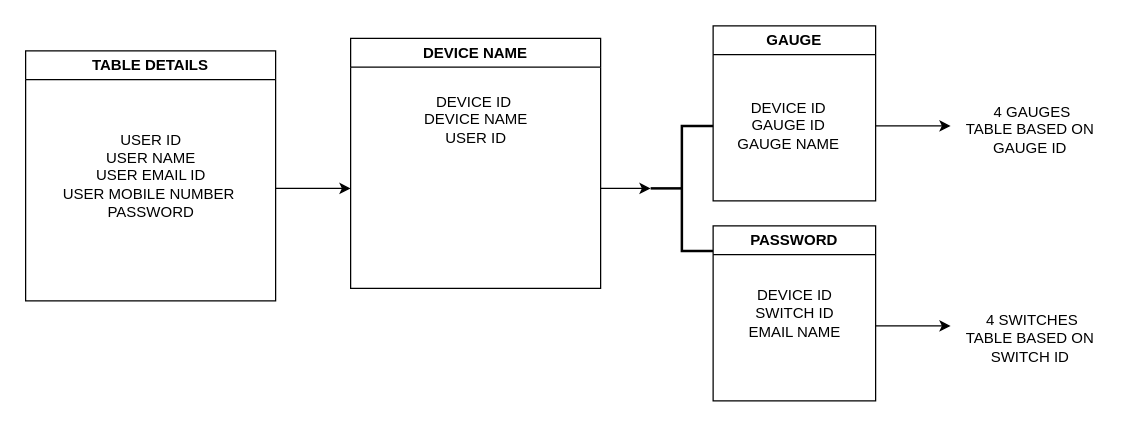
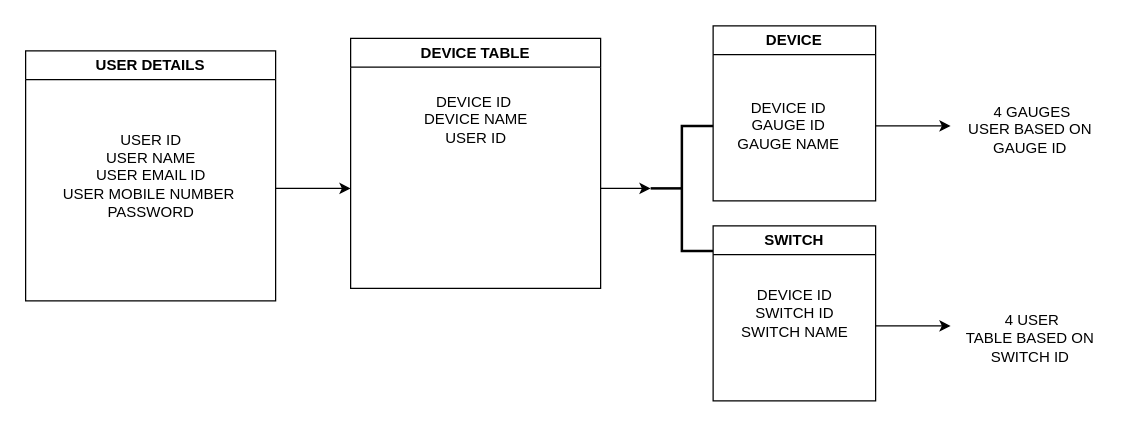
- <mxCell id="9" value="GAUGE" style="swimlane;whiteSpace=wrap;html=1;" vertex="1" parent="1"><mxGeometry x="570" y="20" width="130" height="140" as="geometry" /></mxCell>
+ <mxCell id="9" value="DEVICE" style="swimlane;whiteSpace=wrap;html=1;" vertex="1" parent="1"><mxGeometry x="570" y="20" width="130" height="140" as="geometry" /></mxCell>
- <mxCell id="4" value="DEVICE NAME" style="swimlane;whiteSpace=wrap;html=1;" vertex="1" parent="1"><mxGeometry x="280" y="30" width="200" height="200" as="geometry" /></mxCell>
+ <mxCell id="4" value="DEVICE TABLE" style="swimlane;whiteSpace=wrap;html=1;" vertex="1" parent="1"><mxGeometry x="280" y="30" width="200" height="200" as="geometry" /></mxCell>
- <mxCell id="2" value="TABLE DETAILS" style="swimlane;whiteSpace=wrap;html=1;strokeColor=#000000;" vertex="1" parent="1"><mxGeometry x="20" y="40" width="200" height="200" as="geometry" /></mxCell>
+ <mxCell id="2" value="USER DETAILS" style="swimlane;whiteSpace=wrap;html=1;strokeColor=#000000;" vertex="1" parent="1"><mxGeometry x="20" y="40" width="200" height="200" as="geometry" /></mxCell>
- <mxCell id="12" value="4 GAUGES &lt;br&gt;TABLE BASED ON&amp;nbsp;&lt;br&gt;GAUGE ID&amp;nbsp;" style="text;html=1;align=center;verticalAlign=middle;resizable=0;points=[];autosize=1;strokeColor=none;fillColor=none;" vertex="1" parent="1"><mxGeometry x="760" y="73" width="130" height="60" as="geometry" /></mxCell>
+ <mxCell id="12" value="4 GAUGES &lt;br&gt;USER BASED ON&amp;nbsp;&lt;br&gt;GAUGE ID&amp;nbsp;" style="text;html=1;align=center;verticalAlign=middle;resizable=0;points=[];autosize=1;strokeColor=none;fillColor=none;" vertex="1" parent="1"><mxGeometry x="760" y="73" width="130" height="60" as="geometry" /></mxCell>
- <mxCell id="13" value="PASSWORD" style="swimlane;whiteSpace=wrap;html=1;" vertex="1" parent="1"><mxGeometry x="570" y="180" width="130" height="140" as="geometry" /></mxCell>
+ <mxCell id="13" value="SWITCH" style="swimlane;whiteSpace=wrap;html=1;" vertex="1" parent="1"><mxGeometry x="570" y="180" width="130" height="140" as="geometry" /></mxCell>
- <mxCell id="14" value="DEVICE ID&lt;br&gt;SWITCH ID&lt;br&gt;EMAIL NAME" style="text;html=1;align=center;verticalAlign=middle;resizable=0;points=[];autosize=1;strokeColor=none;fillColor=none;" vertex="1" parent="13"><mxGeometry x="10" y="40" width="110" height="60" as="geometry" /></mxCell>
+ <mxCell id="14" value="DEVICE ID&lt;br&gt;SWITCH ID&lt;br&gt;SWITCH NAME" style="text;html=1;align=center;verticalAlign=middle;resizable=0;points=[];autosize=1;strokeColor=none;fillColor=none;" vertex="1" parent="13"><mxGeometry x="10" y="40" width="110" height="60" as="geometry" /></mxCell>
- <mxCell id="16" value="4 SWITCHES&lt;br&gt;TABLE BASED ON&amp;nbsp;&lt;br&gt;SWITCH ID&amp;nbsp;" style="text;html=1;align=center;verticalAlign=middle;resizable=0;points=[];autosize=1;strokeColor=none;fillColor=none;" vertex="1" parent="1"><mxGeometry x="760" y="240" width="130" height="60" as="geometry" /></mxCell>
+ <mxCell id="16" value="4 USER&lt;br&gt;TABLE BASED ON&amp;nbsp;&lt;br&gt;SWITCH ID&amp;nbsp;" style="text;html=1;align=center;verticalAlign=middle;resizable=0;points=[];autosize=1;strokeColor=none;fillColor=none;" vertex="1" parent="1"><mxGeometry x="760" y="240" width="130" height="60" as="geometry" /></mxCell>
